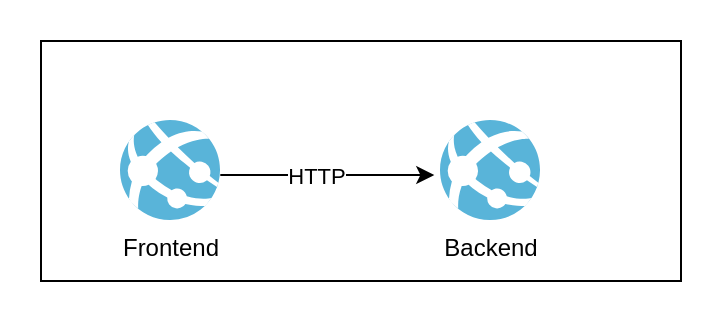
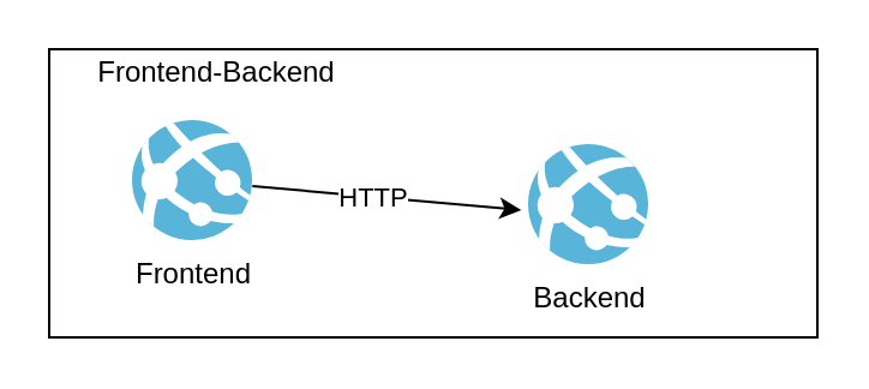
+ <mxCell id="7" value="Frontend-Backend" style="text;html=1;strokeColor=none;fillColor=none;align=center;verticalAlign=middle;whiteSpace=wrap;rounded=0;" vertex="1" parent="1"><mxGeometry width="140" height="20" as="geometry" x="20" y="20" /></mxCell>
- <mxCell id="3" value="Frontend" style="aspect=fixed;html=1;points=[];align=center;image;fontSize=12;image=img/lib/mscae/App_Services.svg;" parent="1" vertex="1"><mxGeometry x="60" y="60" width="50" height="50" as="geometry" /></mxCell>
+ <mxCell id="3" value="Frontend" style="aspect=fixed;html=1;points=[];align=center;image;fontSize=12;image=img/lib/mscae/App_Services.svg;" parent="1" vertex="1"><mxGeometry x="55" y="50" width="50" height="50" as="geometry" /></mxCell>
